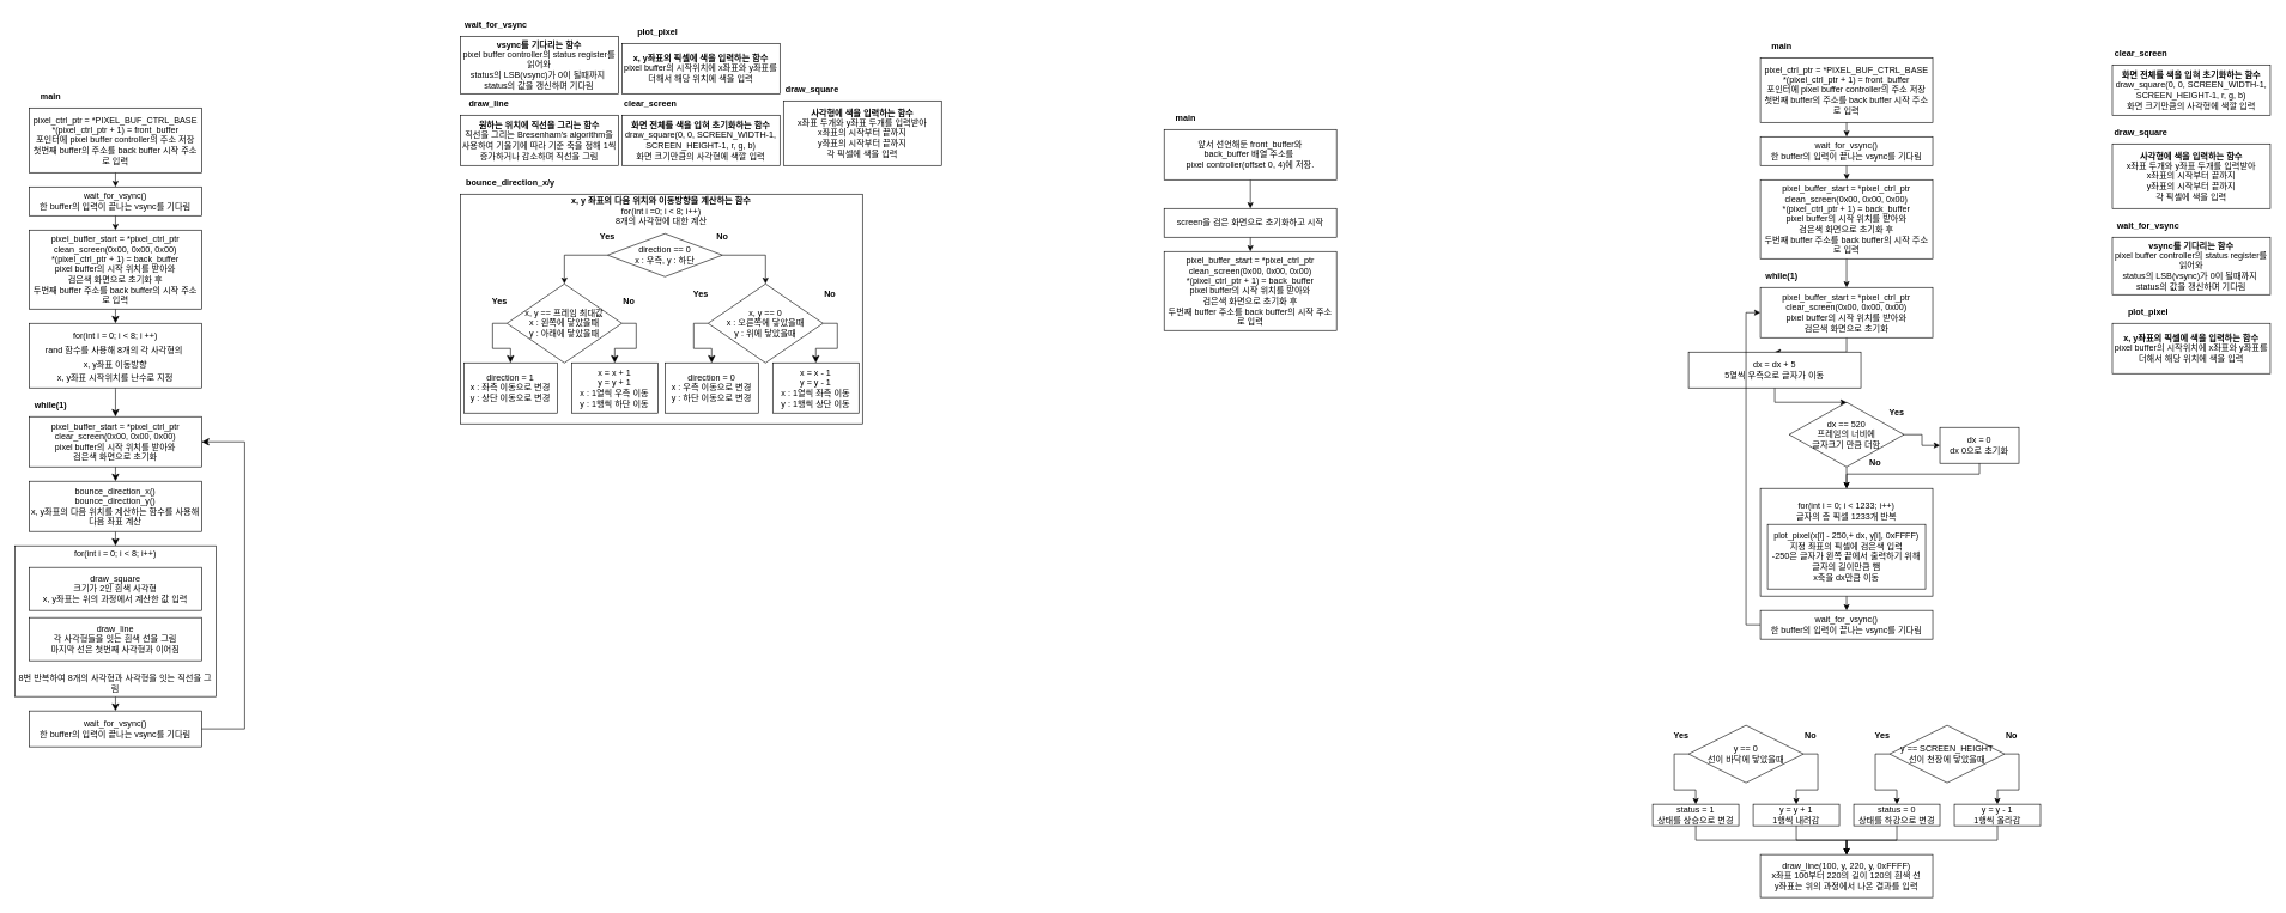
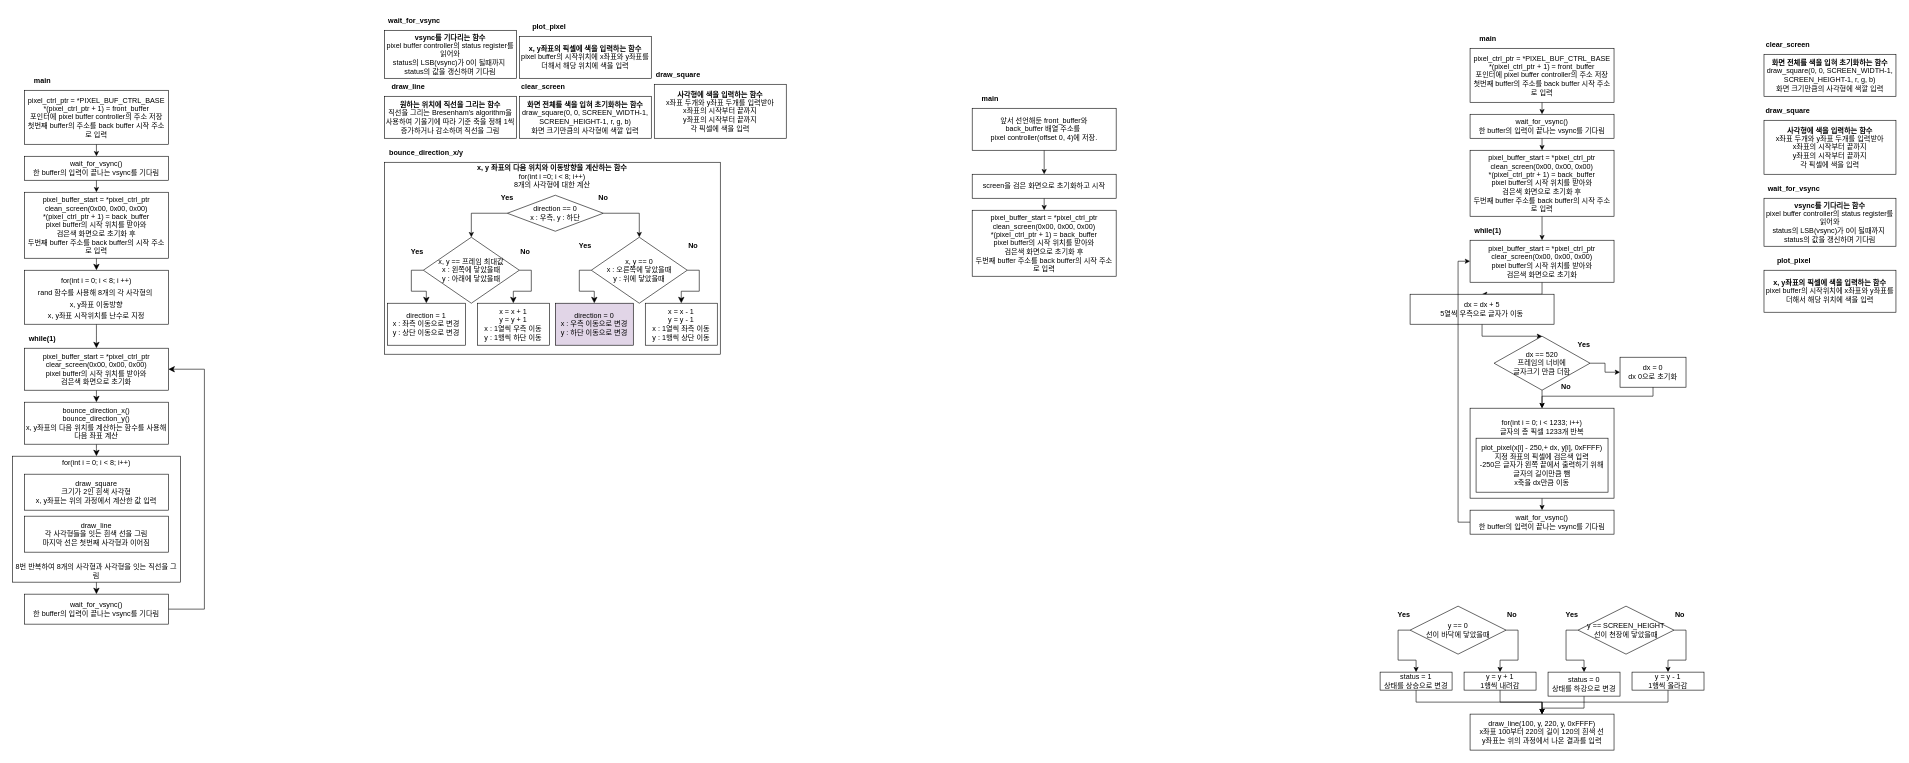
- <mxCell id="102" value="direction = 0&lt;br&gt;x : 우측 이동으로 변경&lt;br&gt;y : 하단 이동으로 변경" style="rounded=0;whiteSpace=wrap;html=1;" vertex="1" parent="1"><mxGeometry x="925" y="505" width="130" height="70" as="geometry" /></mxCell>
+ <mxCell id="102" value="direction = 0&lt;br&gt;x : 우측 이동으로 변경&lt;br&gt;y : 하단 이동으로 변경" style="rounded=0;whiteSpace=wrap;html=1;fillColor=#e1d5e7;" vertex="1" parent="1"><mxGeometry x="925" y="505" width="130" height="70" as="geometry" /></mxCell>
- <mxCell id="19" value="status = 0&lt;br&gt;상태를 하강으로 변경" style="rounded=0;whiteSpace=wrap;html=1;" vertex="1" parent="1"><mxGeometry x="2580" y="1120" width="120" height="30" as="geometry" /></mxCell>
+ <mxCell id="19" value="status = 0&lt;br&gt;상태를 하강으로 변경" style="rounded=0;whiteSpace=wrap;html=1;" vertex="1" parent="1"><mxGeometry x="2580" y="1120" width="120" height="40" as="geometry" /></mxCell>
